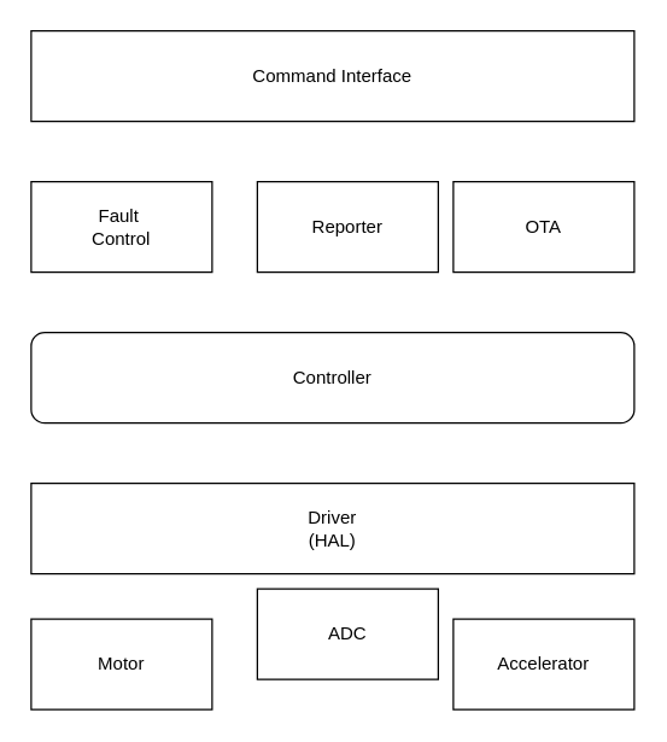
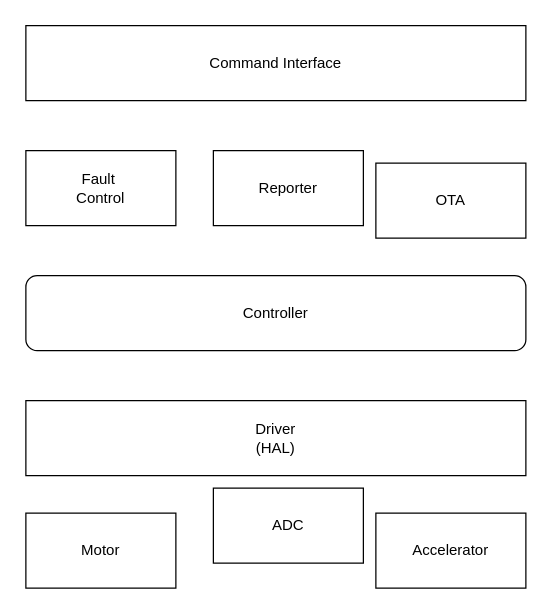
- <mxCell id="5" value="OTA" style="rounded=0;whiteSpace=wrap;html=1;" vertex="1" parent="1"><mxGeometry x="300" y="120" width="120" height="60" as="geometry" /></mxCell>
+ <mxCell id="5" value="OTA" style="rounded=0;whiteSpace=wrap;html=1;" vertex="1" parent="1"><mxGeometry x="300" y="130" width="120" height="60" as="geometry" /></mxCell>
